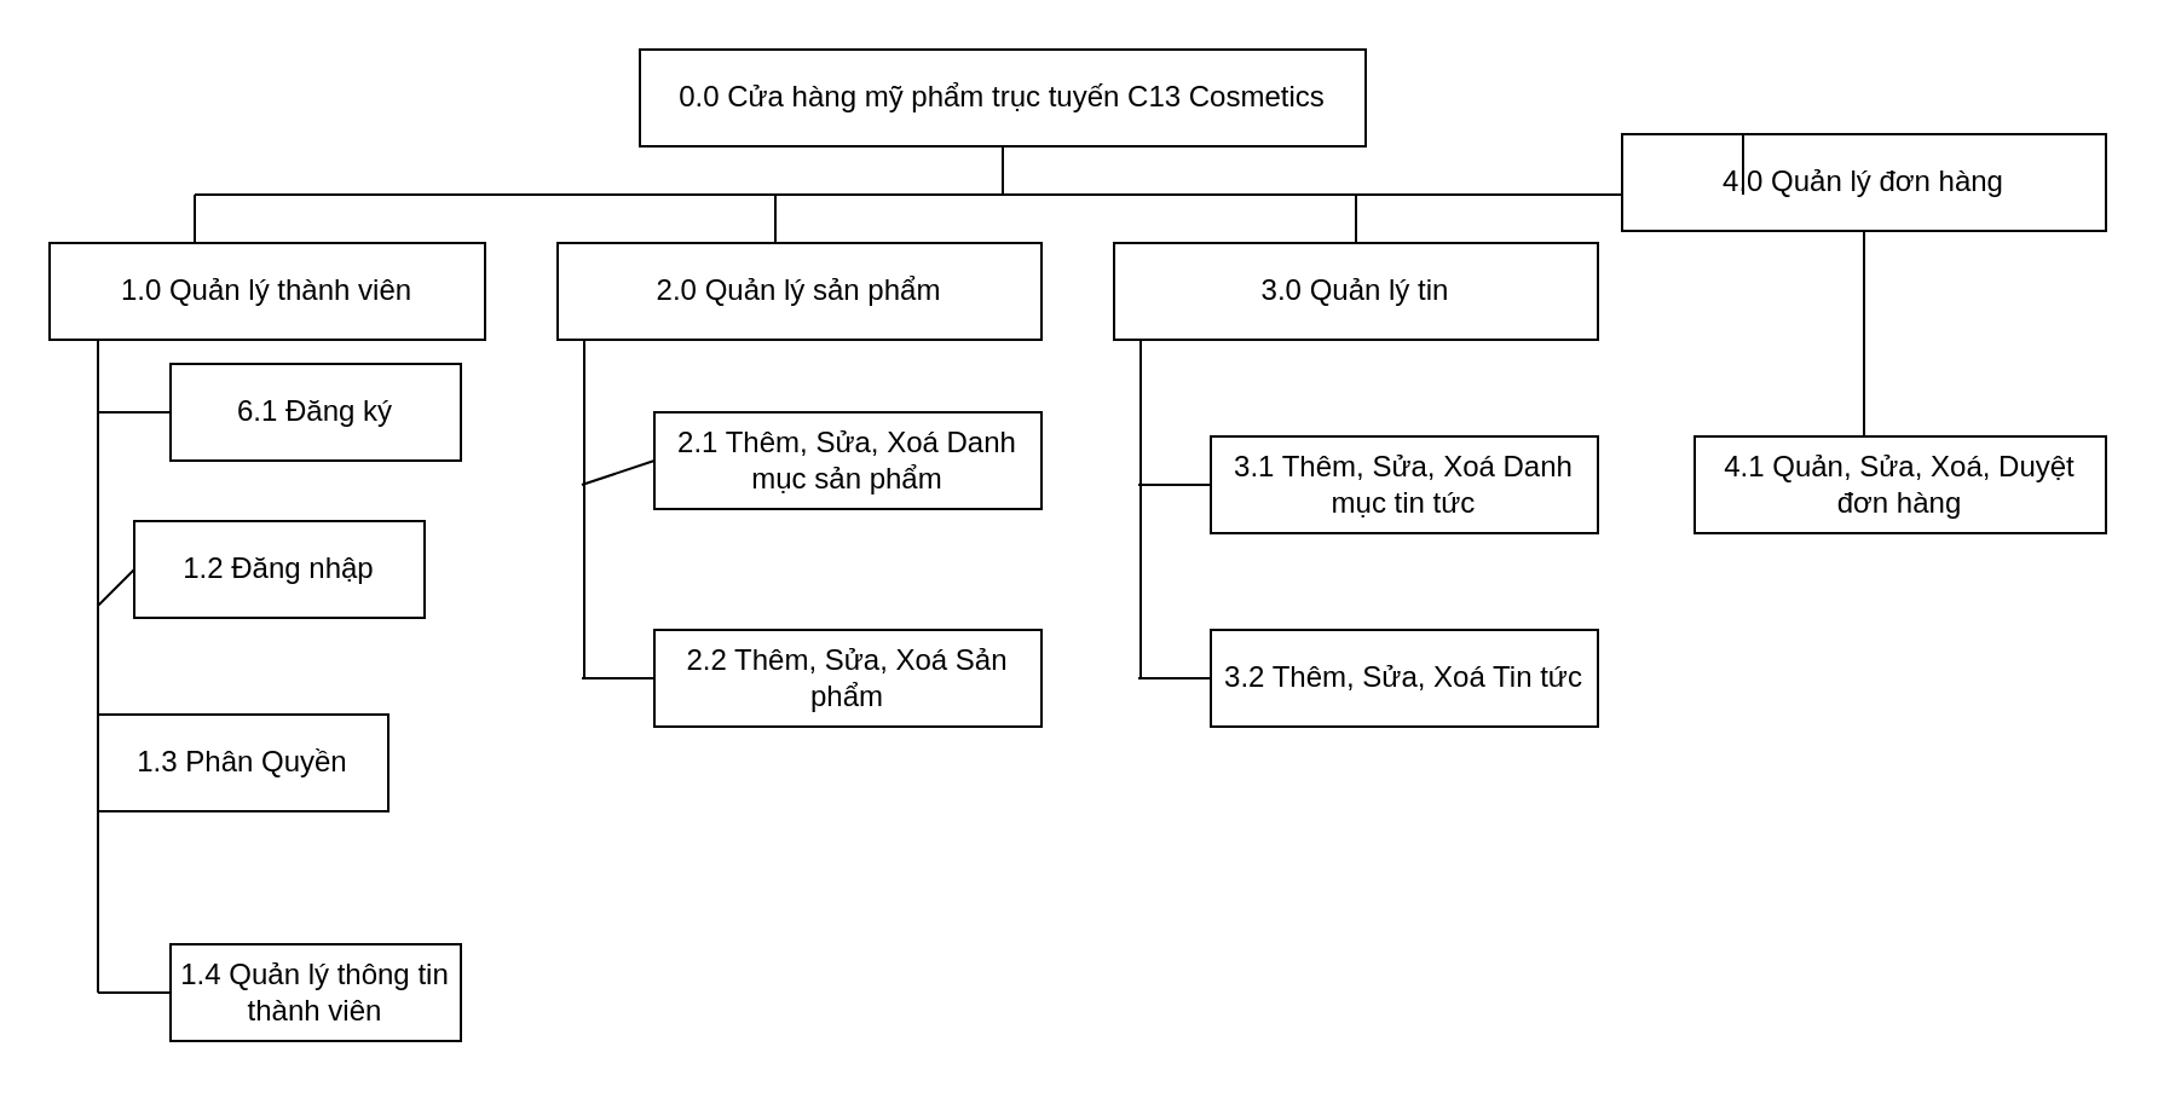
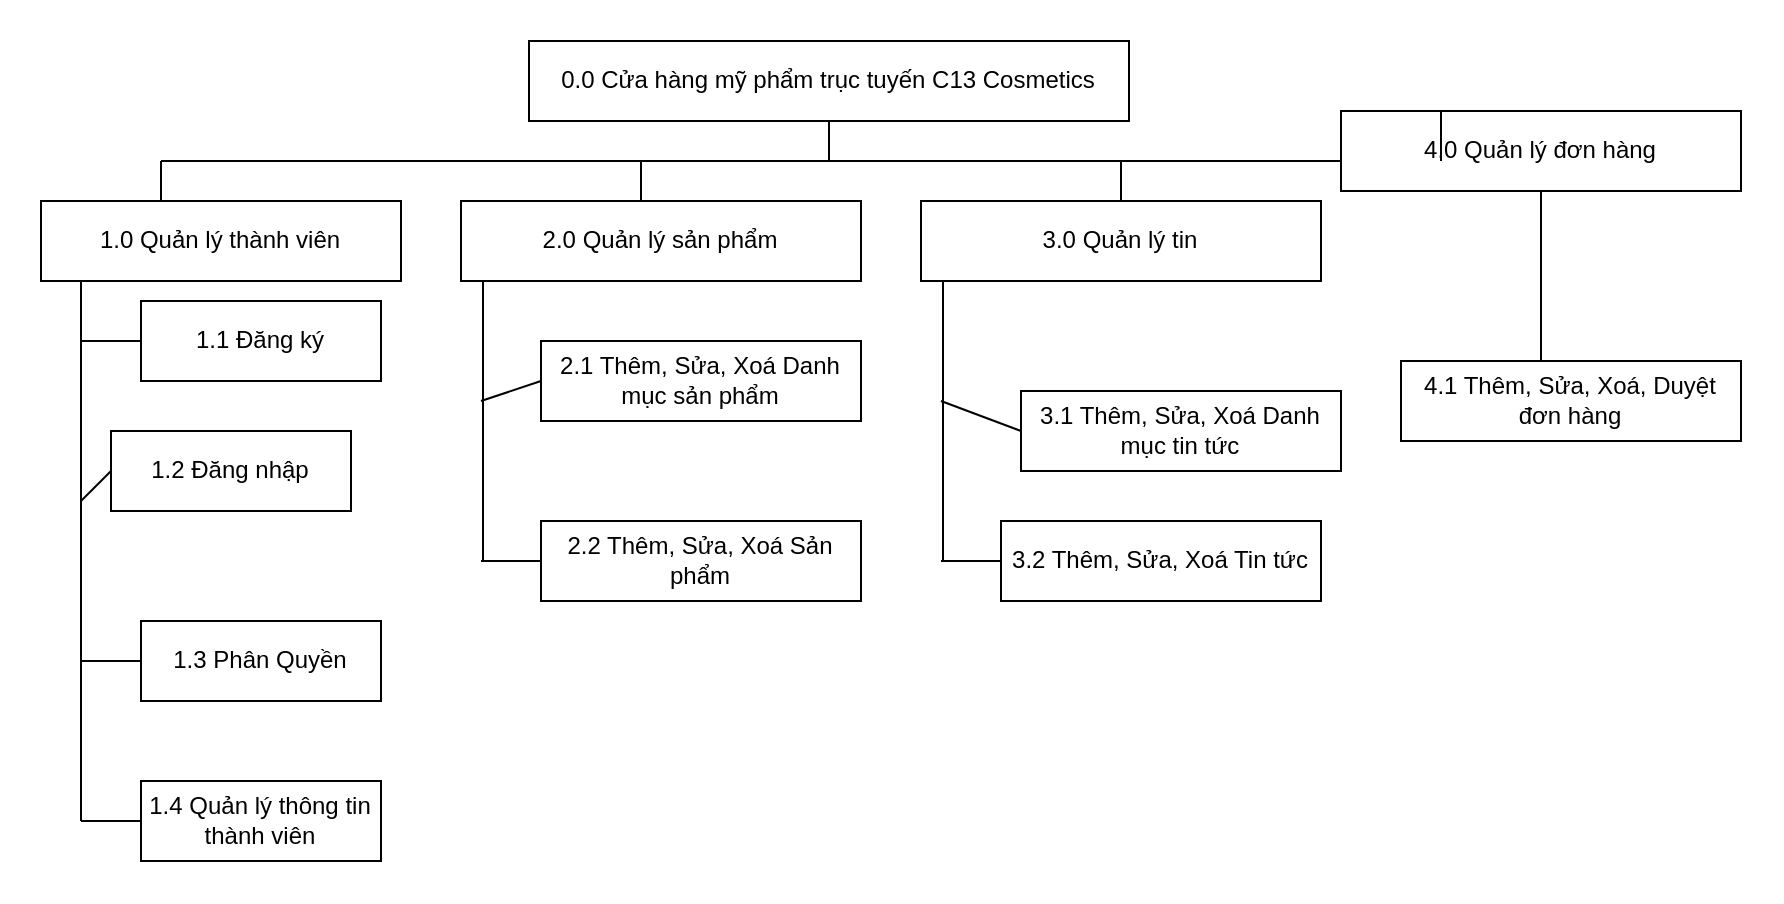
- <mxCell id="5" value="6.1 Đăng ký" style="rounded=0;whiteSpace=wrap;html=1;" vertex="1" parent="1"><mxGeometry x="70" y="150" width="120" height="40" as="geometry" /></mxCell>
+ <mxCell id="5" value="1.1 Đăng ký" style="rounded=0;whiteSpace=wrap;html=1;" vertex="1" parent="1"><mxGeometry x="70" y="150" width="120" height="40" as="geometry" /></mxCell>
- <mxCell id="24" value="3.1 Thêm, Sửa, Xoá Danh mục tin tức" style="rounded=0;whiteSpace=wrap;html=1;" vertex="1" parent="1"><mxGeometry x="500" y="180" width="160" height="40" as="geometry" /></mxCell>
+ <mxCell id="24" value="3.1 Thêm, Sửa, Xoá Danh mục tin tức" style="rounded=0;whiteSpace=wrap;html=1;" vertex="1" parent="1"><mxGeometry x="510" y="195" width="160" height="40" as="geometry" /></mxCell>
- <mxCell id="31" value="4.1 Quản, Sửa, Xoá, Duyệt đơn hàng" style="rounded=0;whiteSpace=wrap;html=1;" vertex="1" parent="1"><mxGeometry x="700" y="180" width="170" height="40" as="geometry" /></mxCell>
+ <mxCell id="31" value="4.1 Thêm, Sửa, Xoá, Duyệt đơn hàng" style="rounded=0;whiteSpace=wrap;html=1;" vertex="1" parent="1"><mxGeometry x="700" y="180" width="170" height="40" as="geometry" /></mxCell>
- <mxCell id="10" value="1.3 Phân Quyền" style="rounded=0;whiteSpace=wrap;html=1;" vertex="1" parent="1"><mxGeometry x="40" y="295" width="120" height="40" as="geometry" /></mxCell>
+ <mxCell id="10" value="1.3 Phân Quyền" style="rounded=0;whiteSpace=wrap;html=1;" vertex="1" parent="1"><mxGeometry x="70" y="310" width="120" height="40" as="geometry" /></mxCell>
